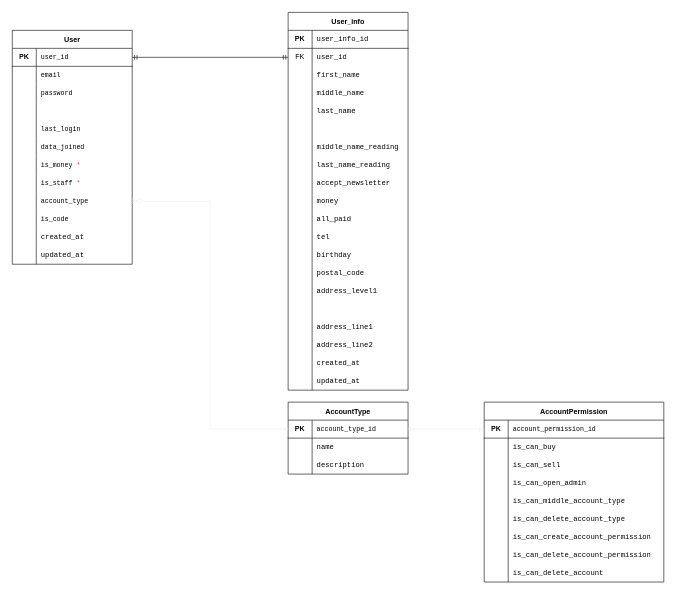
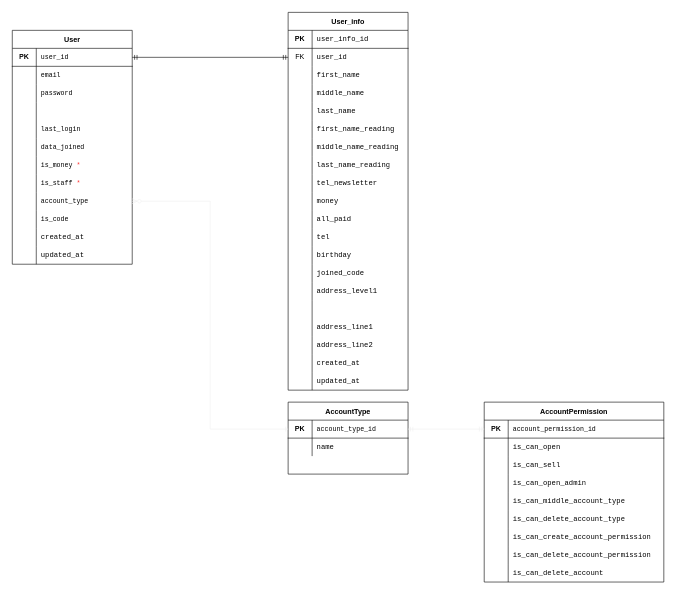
+ <mxCell id="56" value="first_name_reading" style="shape=partialRectangle;html=1;whiteSpace=wrap;connectable=0;fillColor=none;top=0;left=0;bottom=0;right=0;align=left;spacingLeft=6;overflow=hidden;pointerEvents=1;fontFamily=menlo, monaco, &quot;courier new&quot;, monospace;" parent="54" vertex="1"><mxGeometry x="40" width="160" height="30" as="geometry" /></mxCell>
- <mxCell id="65" value="accept_newsletter" style="shape=partialRectangle;html=1;whiteSpace=wrap;connectable=0;fillColor=none;top=0;left=0;bottom=0;right=0;align=left;spacingLeft=6;overflow=hidden;pointerEvents=1;fontFamily=menlo, monaco, &quot;courier new&quot;, monospace;" parent="63" vertex="1"><mxGeometry x="40" width="160" height="30" as="geometry" /></mxCell>
+ <mxCell id="65" value="tel_newsletter" style="shape=partialRectangle;html=1;whiteSpace=wrap;connectable=0;fillColor=none;top=0;left=0;bottom=0;right=0;align=left;spacingLeft=6;overflow=hidden;pointerEvents=1;fontFamily=menlo, monaco, &quot;courier new&quot;, monospace;" parent="63" vertex="1"><mxGeometry x="40" width="160" height="30" as="geometry" /></mxCell>
- <mxCell id="80" value="postal_code" style="shape=partialRectangle;html=1;whiteSpace=wrap;connectable=0;fillColor=none;top=0;left=0;bottom=0;right=0;align=left;spacingLeft=6;overflow=hidden;pointerEvents=1;fontFamily=menlo, monaco, &quot;courier new&quot;, monospace;" parent="78" vertex="1"><mxGeometry x="40" width="160" height="30" as="geometry" /></mxCell>
+ <mxCell id="80" value="joined_code" style="shape=partialRectangle;html=1;whiteSpace=wrap;connectable=0;fillColor=none;top=0;left=0;bottom=0;right=0;align=left;spacingLeft=6;overflow=hidden;pointerEvents=1;fontFamily=menlo, monaco, &quot;courier new&quot;, monospace;" parent="78" vertex="1"><mxGeometry x="40" width="160" height="30" as="geometry" /></mxCell>
- <mxCell id="116" value="&lt;font face=&quot;menlo, monaco, courier new, monospace&quot;&gt;is_can_buy&lt;/font&gt;" style="shape=partialRectangle;html=1;whiteSpace=wrap;connectable=0;top=0;left=0;bottom=0;right=0;align=left;spacingLeft=6;overflow=hidden;pointerEvents=1;fillColor=none;" parent="114" vertex="1"><mxGeometry x="40" width="260" height="30" as="geometry" /></mxCell>
+ <mxCell id="116" value="&lt;font face=&quot;menlo, monaco, courier new, monospace&quot;&gt;is_can_open&lt;/font&gt;" style="shape=partialRectangle;html=1;whiteSpace=wrap;connectable=0;top=0;left=0;bottom=0;right=0;align=left;spacingLeft=6;overflow=hidden;pointerEvents=1;fillColor=none;" parent="114" vertex="1"><mxGeometry x="40" width="260" height="30" as="geometry" /></mxCell>
- <mxCell id="108" value="&lt;font face=&quot;menlo, monaco, courier new, monospace&quot;&gt;description&lt;/font&gt;" style="shape=partialRectangle;html=1;whiteSpace=wrap;connectable=0;top=0;left=0;bottom=0;right=0;align=left;spacingLeft=6;overflow=hidden;pointerEvents=1;fillColor=none;" parent="106" vertex="1"><mxGeometry x="40" width="160" height="30" as="geometry" /></mxCell>
